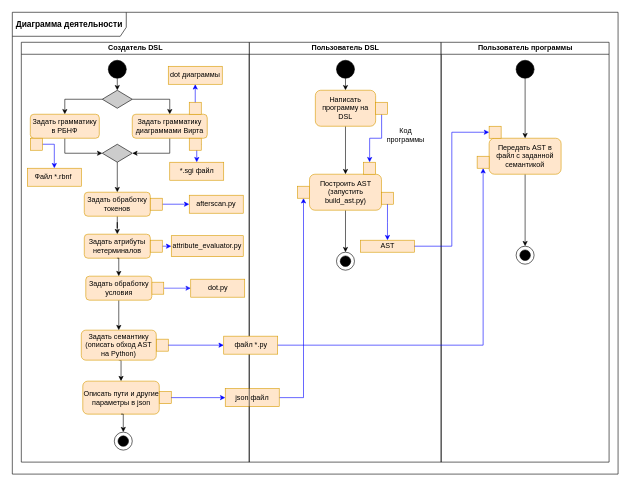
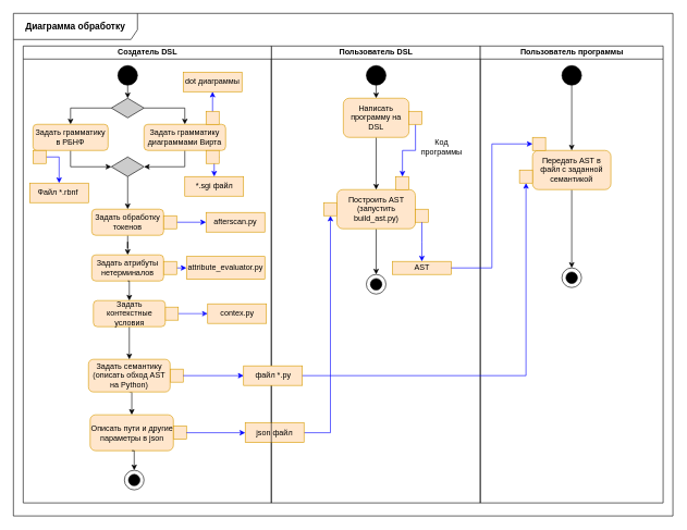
- <mxCell id="70" value="&lt;b&gt;&lt;font style=&quot;font-size: 14px;&quot;&gt;Диаграмма деятельности&lt;/font&gt;&lt;/b&gt;" style="shape=umlFrame;whiteSpace=wrap;html=1;pointerEvents=0;width=190;height=40;" vertex="1" parent="1"><mxGeometry x="20" y="20" width="1010" height="770" as="geometry" /></mxCell>
+ <mxCell id="70" value="&lt;b&gt;&lt;font style=&quot;font-size: 14px;&quot;&gt;Диаграмма обработку&lt;/font&gt;&lt;/b&gt;" style="shape=umlFrame;whiteSpace=wrap;html=1;pointerEvents=0;width=190;height=40;" vertex="1" parent="1"><mxGeometry x="20" y="20" width="1010" height="770" as="geometry" /></mxCell>
- <mxCell id="78" value="Задать обработку условия" style="rounded=1;whiteSpace=wrap;html=1;fillColor=#ffe6cc;strokeColor=#d79b00;" vertex="1" parent="1"><mxGeometry x="142.5" y="460" width="110" height="40" as="geometry" /></mxCell>
+ <mxCell id="78" value="Задать контекстные условия" style="rounded=1;whiteSpace=wrap;html=1;fillColor=#ffe6cc;strokeColor=#d79b00;" vertex="1" parent="1"><mxGeometry x="142.5" y="460" width="110" height="40" as="geometry" /></mxCell>
- <mxCell id="74" value="dot.py" style="rounded=0;whiteSpace=wrap;html=1;fillColor=#ffe6cc;strokeColor=#d79b00;" vertex="1" parent="1"><mxGeometry x="317.5" y="465" width="90" height="30" as="geometry" /></mxCell>
+ <mxCell id="74" value="contex.py" style="rounded=0;whiteSpace=wrap;html=1;fillColor=#ffe6cc;strokeColor=#d79b00;" vertex="1" parent="1"><mxGeometry x="317.5" y="465" width="90" height="30" as="geometry" /></mxCell>
